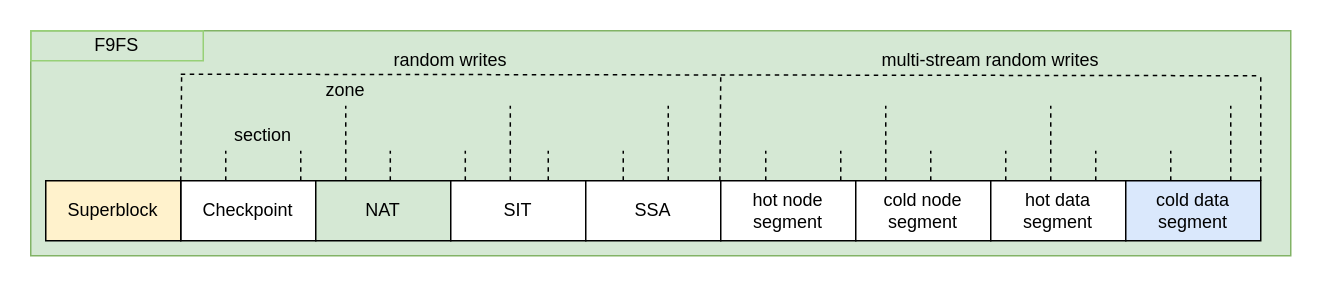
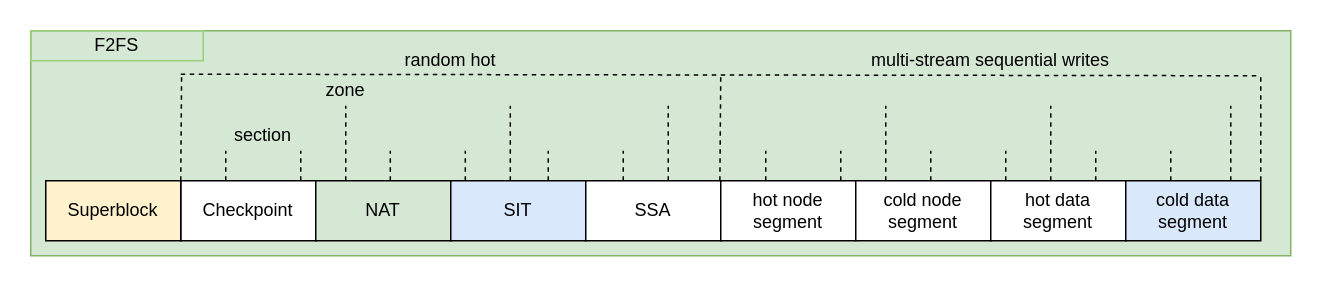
- <mxCell id="4" value="F9FS" style="text;html=1;fillColor=none;align=center;verticalAlign=middle;whiteSpace=wrap;rounded=0;strokeColor=#97D077;" parent="1" vertex="1"><mxGeometry x="20" y="20" width="115" height="20" as="geometry" /></mxCell>
+ <mxCell id="4" value="F2FS" style="text;html=1;fillColor=none;align=center;verticalAlign=middle;whiteSpace=wrap;rounded=0;strokeColor=#97D077;" parent="1" vertex="1"><mxGeometry x="20" y="20" width="115" height="20" as="geometry" /></mxCell>
- <mxCell id="9" value="random writes" style="text;html=1;strokeColor=none;fillColor=none;align=center;verticalAlign=middle;whiteSpace=wrap;rounded=0;" parent="1" vertex="1"><mxGeometry x="120" y="30" width="360" height="20" as="geometry" /></mxCell>
+ <mxCell id="9" value="random hot" style="text;html=1;strokeColor=none;fillColor=none;align=center;verticalAlign=middle;whiteSpace=wrap;rounded=0;" parent="1" vertex="1"><mxGeometry x="120" y="30" width="360" height="20" as="geometry" /></mxCell>
- <mxCell id="10" value="multi-stream random writes" style="text;html=1;strokeColor=none;fillColor=none;align=center;verticalAlign=middle;whiteSpace=wrap;rounded=0;" parent="1" vertex="1"><mxGeometry x="480" y="30" width="360" height="20" as="geometry" /></mxCell>
+ <mxCell id="10" value="multi-stream sequential writes" style="text;html=1;strokeColor=none;fillColor=none;align=center;verticalAlign=middle;whiteSpace=wrap;rounded=0;" parent="1" vertex="1"><mxGeometry x="480" y="30" width="360" height="20" as="geometry" /></mxCell>
- <mxCell id="6" value="SIT" style="rounded=0;whiteSpace=wrap;html=1;" parent="1" vertex="1"><mxGeometry x="300" y="120" width="90" height="40" as="geometry" /></mxCell>
+ <mxCell id="6" value="SIT" style="rounded=0;whiteSpace=wrap;html=1;fillColor=#dae8fc;" parent="1" vertex="1"><mxGeometry x="300" y="120" width="90" height="40" as="geometry" /></mxCell>
